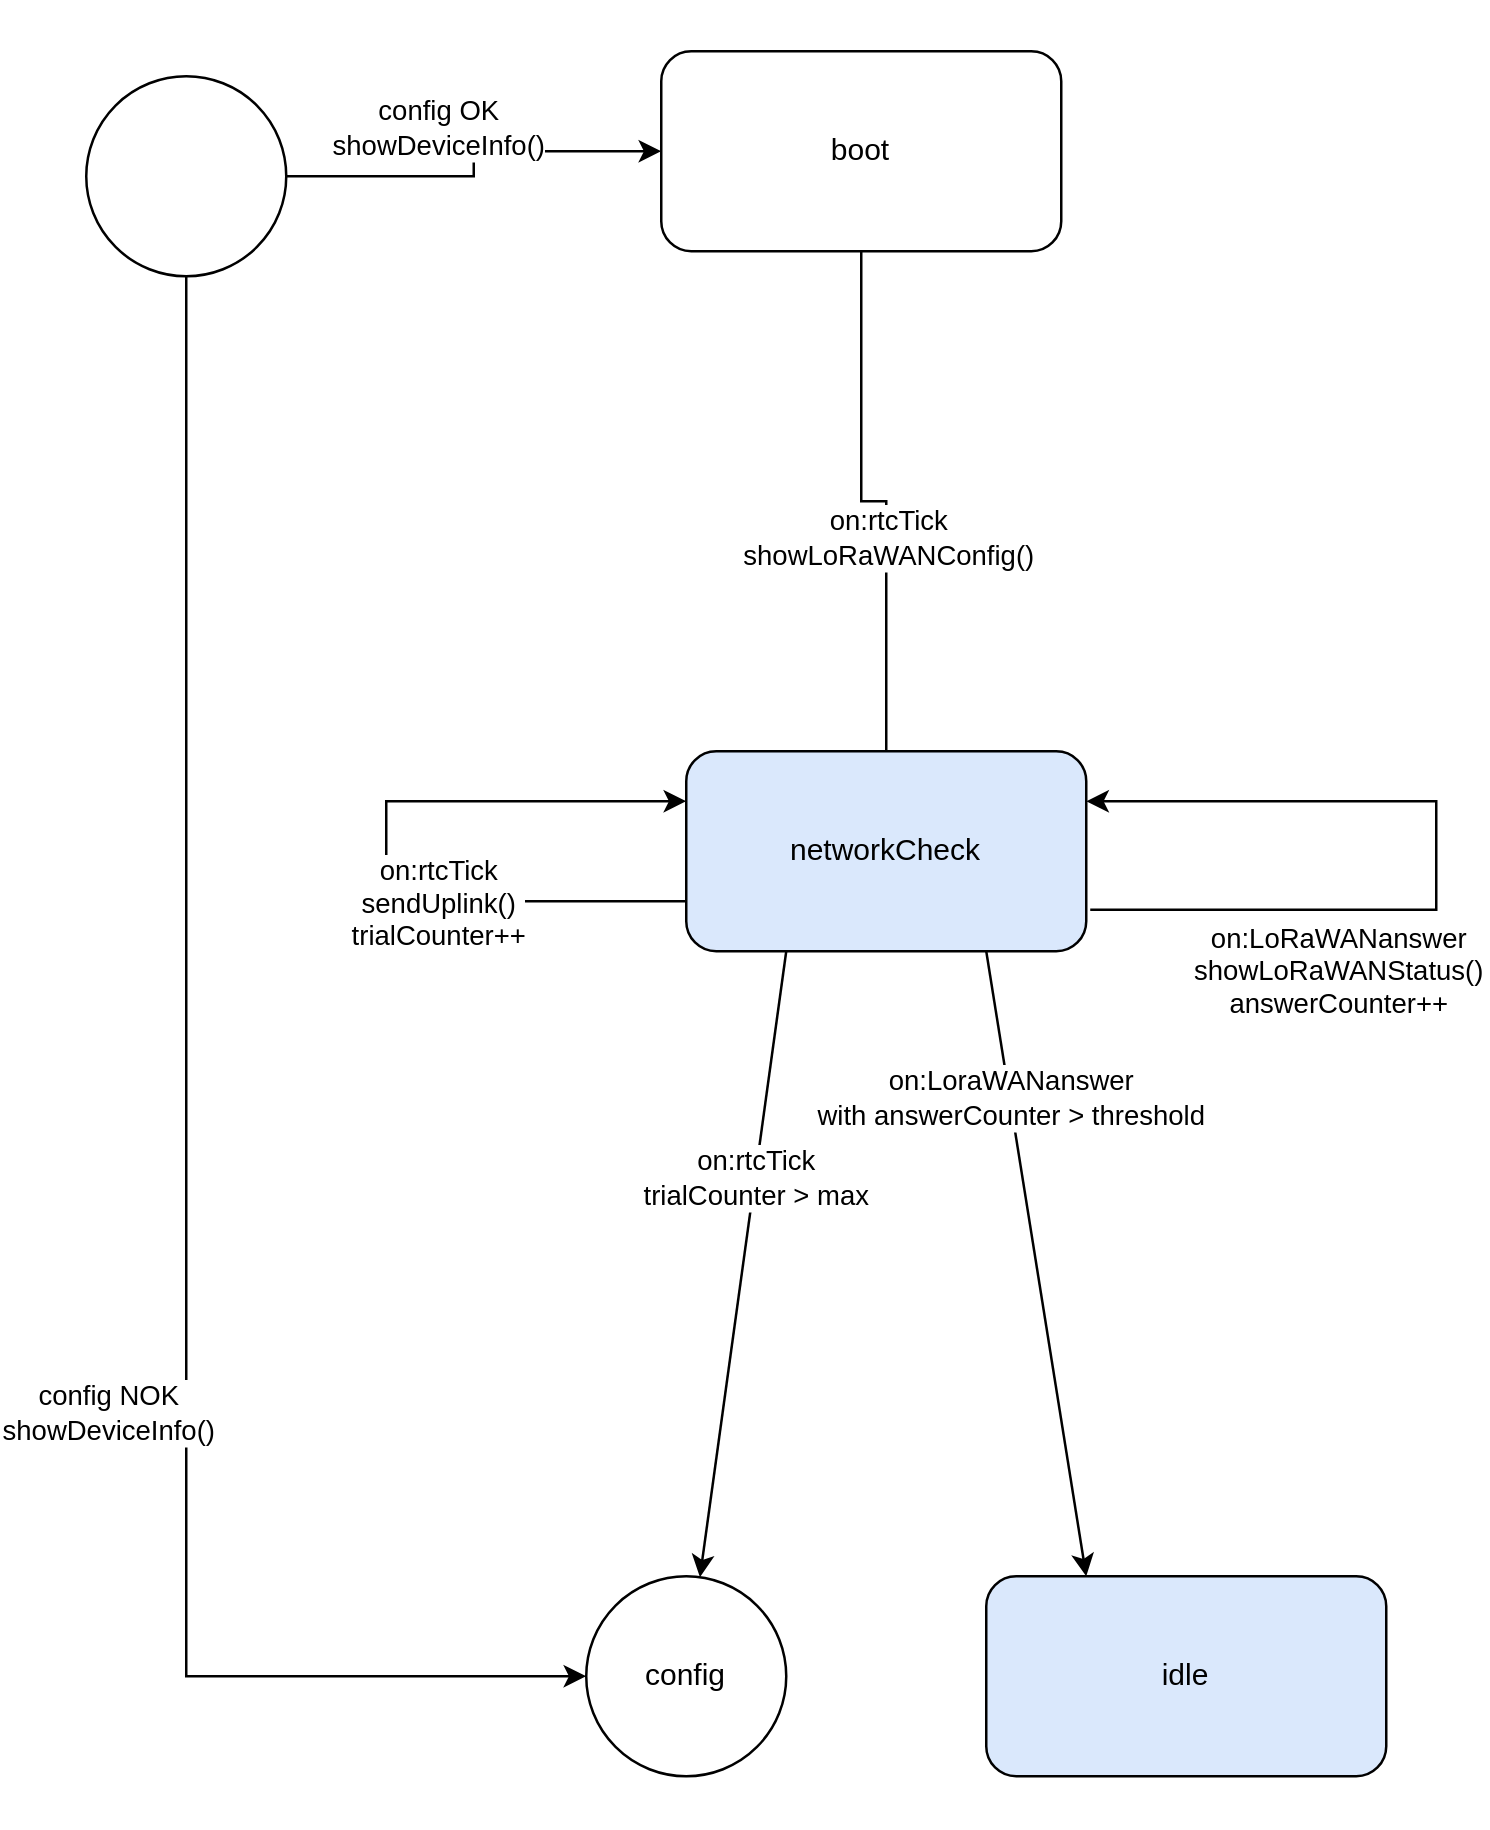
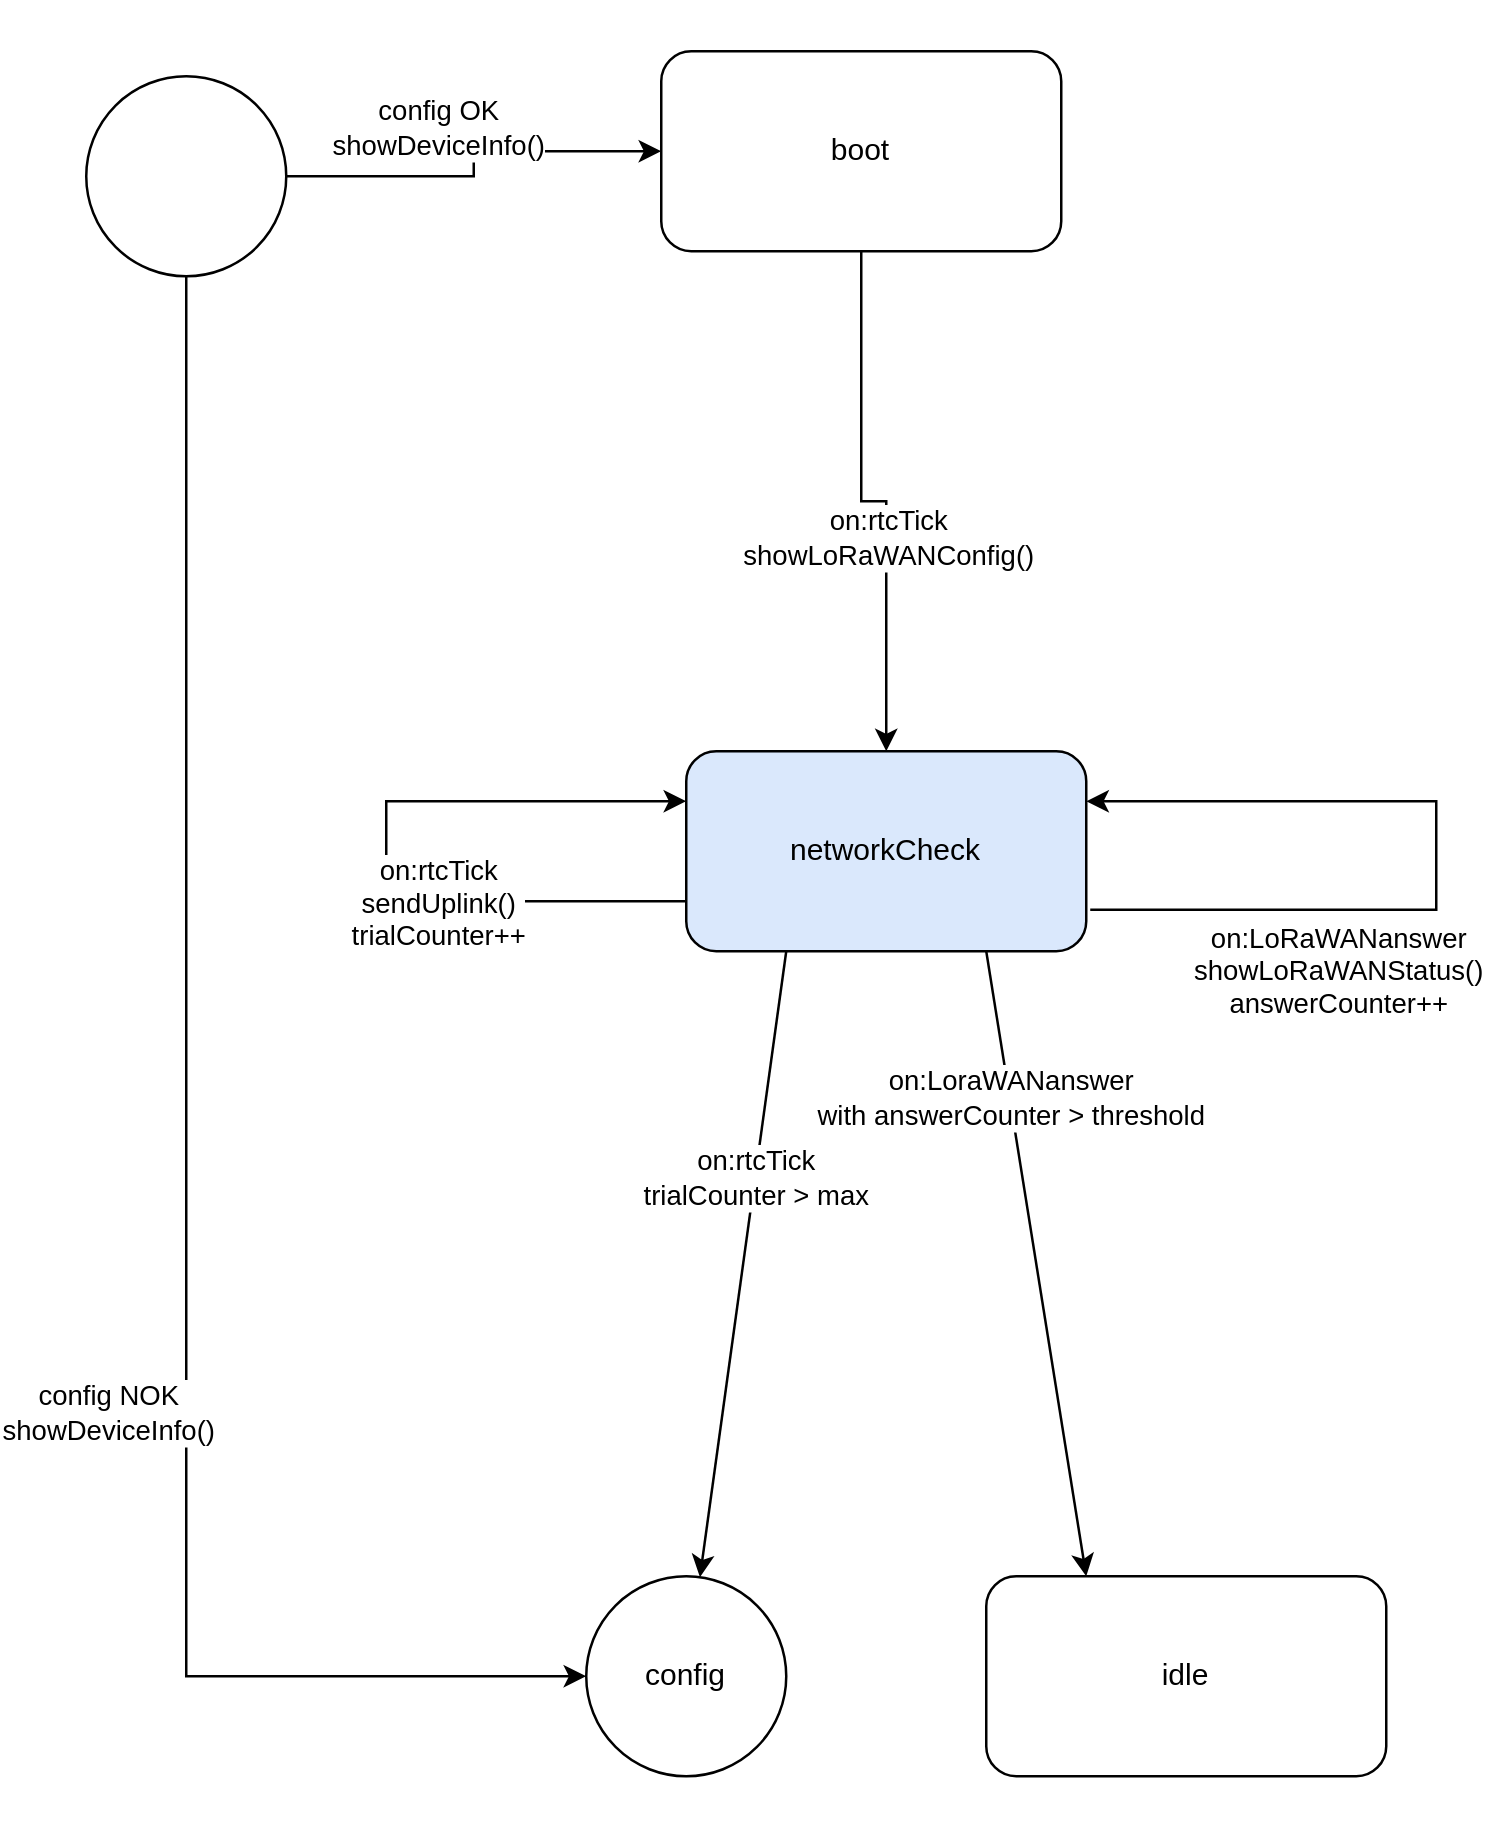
- <mxCell id="2" style="edgeStyle=orthogonalEdgeStyle;rounded=0;orthogonalLoop=1;jettySize=auto;html=1;entryX=0.5;entryY=0;entryDx=0;entryDy=0;endArrow=none;" parent="1" source="4" target="14" edge="1"><mxGeometry relative="1" as="geometry" /></mxCell>
+ <mxCell id="2" style="edgeStyle=orthogonalEdgeStyle;rounded=0;orthogonalLoop=1;jettySize=auto;html=1;entryX=0.5;entryY=0;entryDx=0;entryDy=0;" parent="1" source="4" target="14" edge="1"><mxGeometry relative="1" as="geometry" /></mxCell>
- <mxCell id="15" value="idle" style="rounded=1;whiteSpace=wrap;html=1;fillColor=#dae8fc;" parent="1" vertex="1"><mxGeometry x="380" y="630" width="160" height="80" as="geometry" /></mxCell>
+ <mxCell id="15" value="idle" style="rounded=1;whiteSpace=wrap;html=1;" parent="1" vertex="1"><mxGeometry x="380" y="630" width="160" height="80" as="geometry" /></mxCell>
